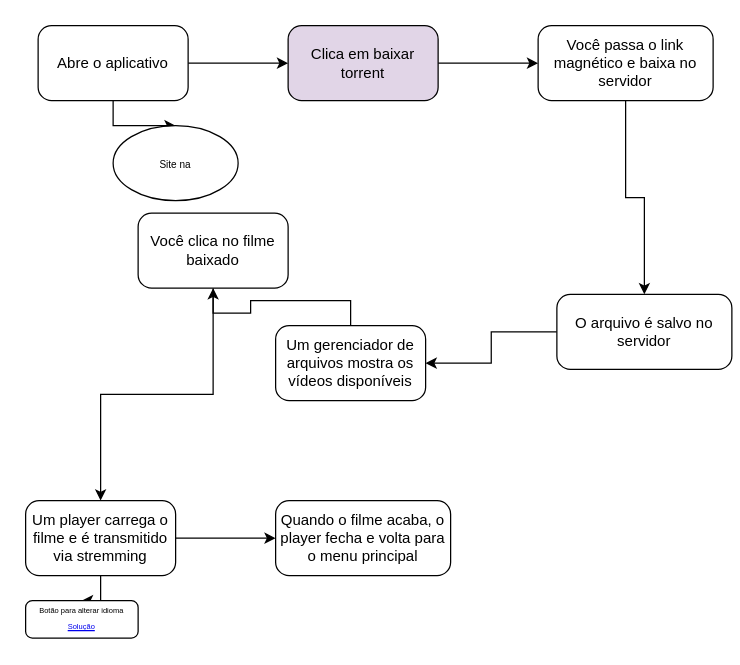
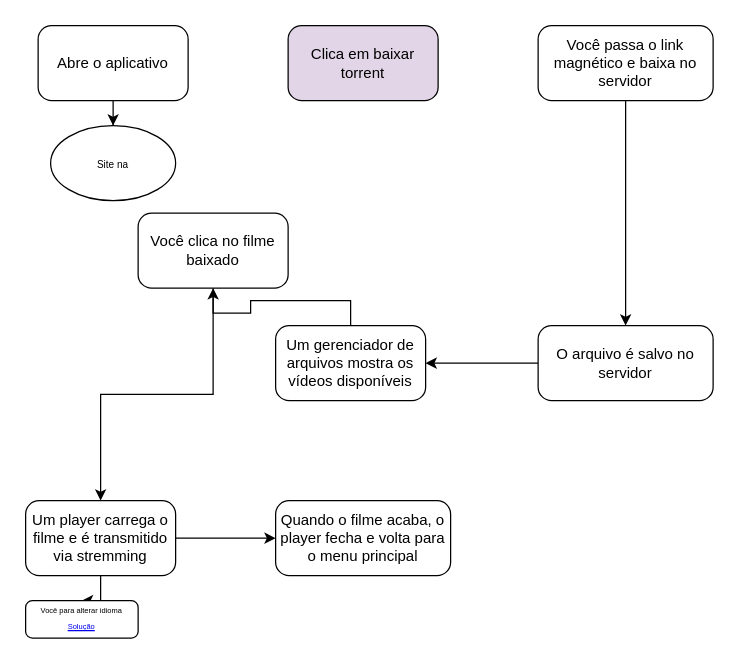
- <mxCell id="2" value="" style="edgeStyle=orthogonalEdgeStyle;rounded=0;orthogonalLoop=1;jettySize=auto;html=1;" edge="1" parent="1" source="4" target="6"><mxGeometry relative="1" as="geometry" /></mxCell>
- <mxCell id="5" value="" style="edgeStyle=orthogonalEdgeStyle;rounded=0;orthogonalLoop=1;jettySize=auto;html=1;" edge="1" parent="1" source="6" target="8"><mxGeometry relative="1" as="geometry" /></mxCell>
- <mxCell id="19" value="&lt;font style=&quot;font-size: 8px;&quot;&gt;Site na &lt;br&gt;&lt;/font&gt;" style="ellipse;whiteSpace=wrap;html=1;rounded=1;arcSize=18;" vertex="1" parent="1"><mxGeometry x="90" y="100" width="100" height="60" as="geometry" /></mxCell>
+ <mxCell id="19" value="&lt;font style=&quot;font-size: 8px;&quot;&gt;Site na &lt;br&gt;&lt;/font&gt;" style="ellipse;whiteSpace=wrap;html=1;rounded=1;arcSize=18;" vertex="1" parent="1"><mxGeometry x="40" y="100" width="100" height="60" as="geometry" /></mxCell>
- <mxCell id="10" value="&lt;div&gt;O arquivo é salvo no servidor&lt;/div&gt;" style="whiteSpace=wrap;html=1;rounded=1;arcSize=18;" vertex="1" parent="1"><mxGeometry x="445" y="235" width="140" height="60" as="geometry" /></mxCell>
+ <mxCell id="10" value="&lt;div&gt;O arquivo é salvo no servidor&lt;/div&gt;" style="whiteSpace=wrap;html=1;rounded=1;arcSize=18;" vertex="1" parent="1"><mxGeometry x="430" y="260" width="140" height="60" as="geometry" /></mxCell>
- <mxCell id="20" value="&lt;div style=&quot;font-size: 6px;&quot;&gt;&lt;font style=&quot;font-size: 6px;&quot;&gt;Botão para alterar idioma&lt;/font&gt;&lt;/div&gt;&lt;font style=&quot;font-size: 6px;&quot;&gt;&lt;a href=&quot;https://github.com/videojs/http-streaming&quot;&gt;Solução&lt;/a&gt;&lt;/font&gt;" style="whiteSpace=wrap;html=1;rounded=1;arcSize=18;" vertex="1" parent="1"><mxGeometry x="20" y="480" width="90" height="30" as="geometry" /></mxCell>
+ <mxCell id="20" value="&lt;div style=&quot;font-size: 6px;&quot;&gt;&lt;font style=&quot;font-size: 6px;&quot;&gt;Você para alterar idioma&lt;/font&gt;&lt;/div&gt;&lt;font style=&quot;font-size: 6px;&quot;&gt;&lt;a href=&quot;https://github.com/videojs/http-streaming&quot;&gt;Solução&lt;/a&gt;&lt;/font&gt;" style="whiteSpace=wrap;html=1;rounded=1;arcSize=18;" vertex="1" parent="1"><mxGeometry x="20" y="480" width="90" height="30" as="geometry" /></mxCell>
